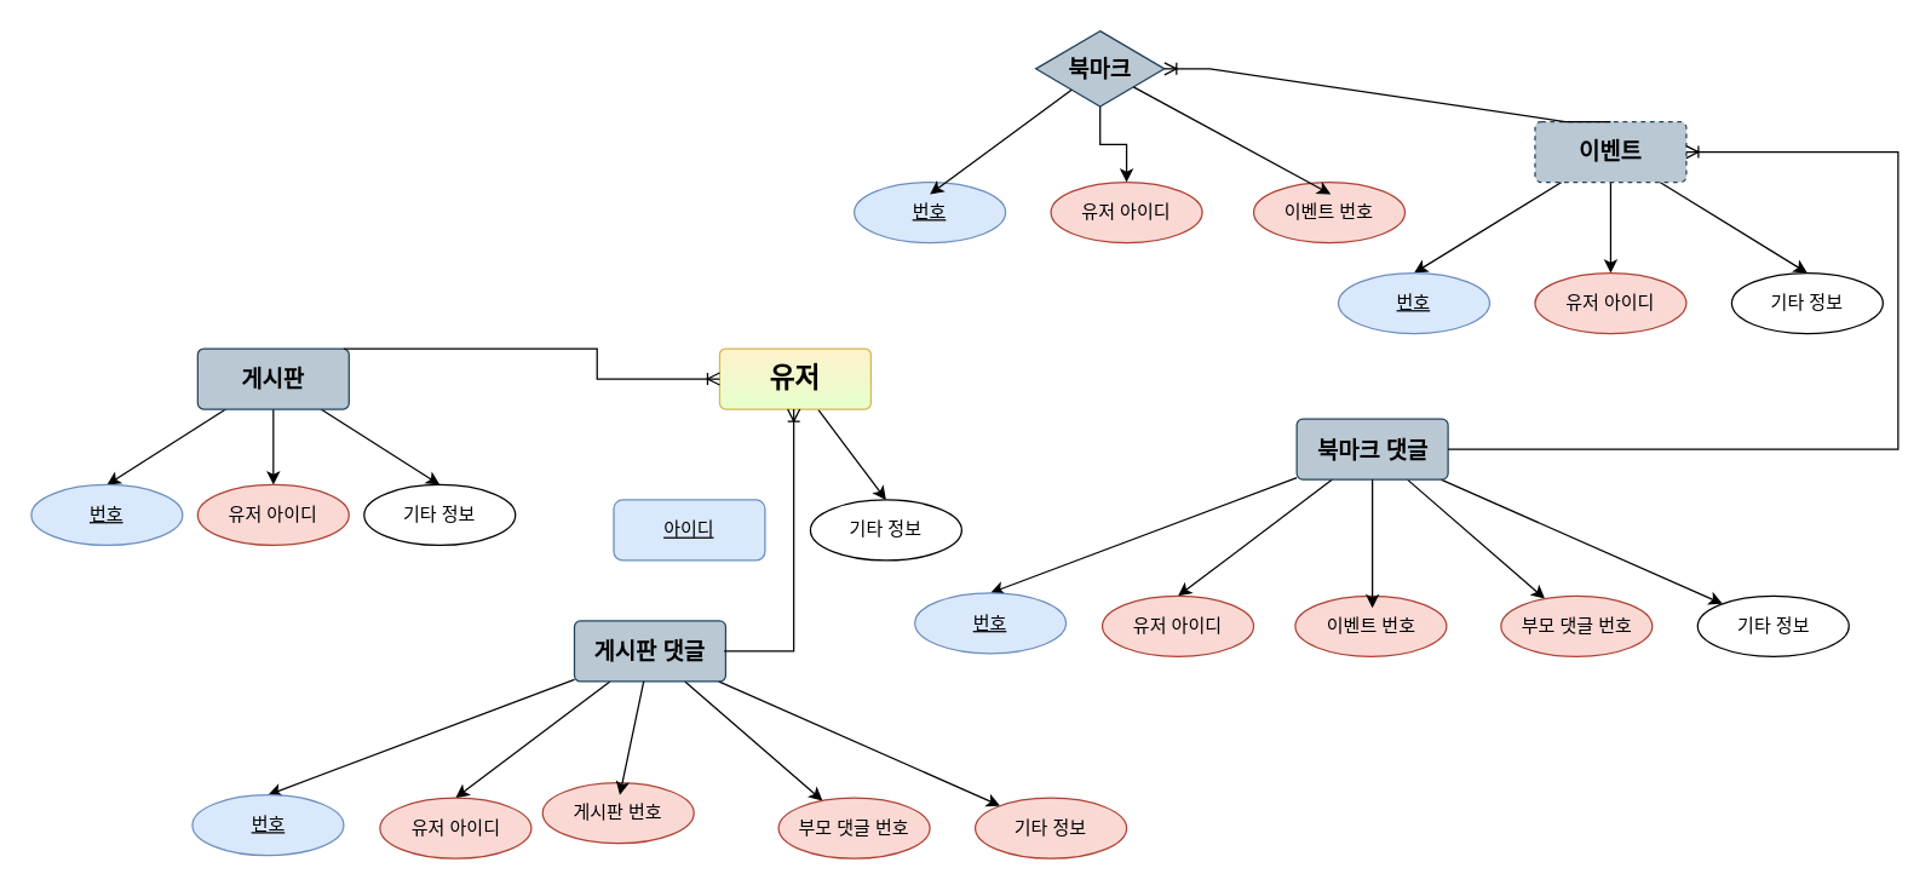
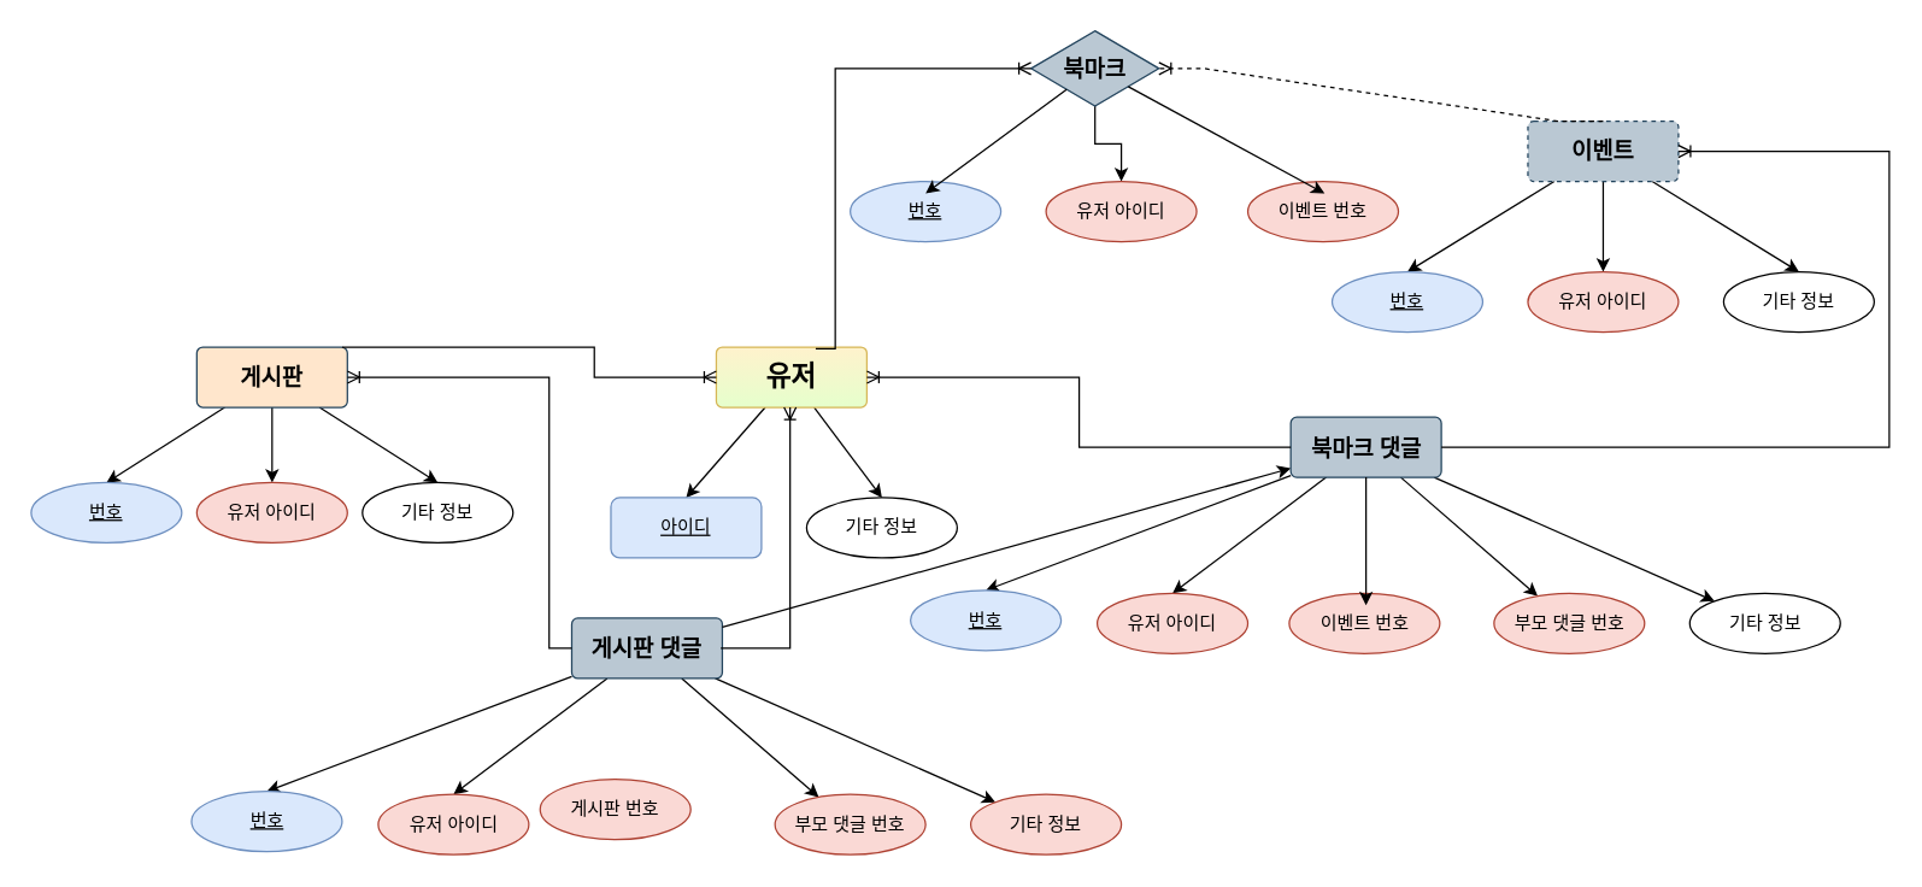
- <mxCell id="34" value="" style="edgeStyle=entityRelationEdgeStyle;fontSize=12;html=1;endArrow=ERoneToMany;rounded=0;entryX=1;entryY=0.5;entryDx=0;entryDy=0;exitX=0.5;exitY=0;exitDx=0;exitDy=0;" edge="1" parent="1" source="10" target="30"><mxGeometry width="100" height="100" relative="1" as="geometry"><mxPoint x="484" y="270" as="sourcePoint" /><mxPoint x="584" y="170" as="targetPoint" /></mxGeometry></mxCell>
+ <mxCell id="34" value="" style="edgeStyle=entityRelationEdgeStyle;fontSize=12;html=1;endArrow=ERoneToMany;rounded=0;entryX=1;entryY=0.5;entryDx=0;entryDy=0;exitX=0.5;exitY=0;exitDx=0;exitDy=0;dashed=1;" edge="1" parent="1" source="10" target="30"><mxGeometry width="100" height="100" relative="1" as="geometry"><mxPoint x="484" y="270" as="sourcePoint" /><mxPoint x="584" y="170" as="targetPoint" /></mxGeometry></mxCell>
+ <mxCell id="33" value="" style="edgeStyle=elbowEdgeStyle;fontSize=12;html=1;endArrow=ERoneToMany;rounded=0;exitX=0.66;exitY=0.025;exitDx=0;exitDy=0;entryX=0;entryY=0.5;entryDx=0;entryDy=0;exitPerimeter=0;" edge="1" parent="1" source="4" target="30"><mxGeometry width="100" height="100" relative="1" as="geometry"><mxPoint x="535" y="200" as="sourcePoint" /><mxPoint x="644" y="0" as="targetPoint" /><Array as="points"><mxPoint x="554" y="140" /></Array></mxGeometry></mxCell>
- <mxCell id="23" value="&lt;b&gt;&lt;font style=&quot;font-size: 15px;&quot;&gt;게시판&lt;/font&gt;&lt;/b&gt;" style="rounded=1;arcSize=10;whiteSpace=wrap;html=1;align=center;fillColor=#bac8d3;strokeColor=#23445d;" vertex="1" parent="1"><mxGeometry x="130" y="230" width="100" height="40" as="geometry" /></mxCell>
+ <mxCell id="23" value="&lt;b&gt;&lt;font style=&quot;font-size: 15px;&quot;&gt;게시판&lt;/font&gt;&lt;/b&gt;" style="rounded=1;arcSize=10;whiteSpace=wrap;html=1;align=center;fillColor=#ffe6cc;strokeColor=#23445d;" vertex="1" parent="1"><mxGeometry x="130" y="230" width="100" height="40" as="geometry" /></mxCell>
+ <mxCell id="56" value="" style="edgeStyle=elbowEdgeStyle;fontSize=12;html=1;endArrow=ERoneToMany;rounded=0;entryX=1;entryY=0.5;entryDx=0;entryDy=0;" edge="1" parent="1" source="45" target="4"><mxGeometry width="100" height="100" relative="1" as="geometry"><mxPoint x="854" y="300" as="sourcePoint" /><mxPoint x="724" y="210" as="targetPoint" /></mxGeometry></mxCell>
+ <mxCell id="54" value="" style="edgeStyle=elbowEdgeStyle;fontSize=12;html=1;endArrow=ERoneToMany;rounded=0;entryX=1;entryY=0.5;entryDx=0;entryDy=0;exitX=0;exitY=0.5;exitDx=0;exitDy=0;" edge="1" parent="1" source="17" target="23"><mxGeometry width="100" height="100" relative="1" as="geometry"><mxPoint x="489" y="430" as="sourcePoint" /><mxPoint x="240" y="250" as="targetPoint" /><Array as="points"><mxPoint x="364" y="340" /></Array></mxGeometry></mxCell>
+ <mxCell id="2" style="rounded=0;orthogonalLoop=1;jettySize=auto;html=1;entryX=0.5;entryY=0;entryDx=0;entryDy=0;" edge="1" parent="1" source="4" target="5"><mxGeometry relative="1" as="geometry" /></mxCell>
- <mxCell id="40" style="rounded=0;orthogonalLoop=1;jettySize=auto;html=1;entryX=0.51;entryY=0.2;entryDx=0;entryDy=0;entryPerimeter=0;" edge="1" parent="1" source="17" target="37"><mxGeometry relative="1" as="geometry" /></mxCell>
+ <mxCell id="40" style="rounded=0;orthogonalLoop=1;jettySize=auto;html=1;" edge="1" parent="1" source="17" target="45"><mxGeometry relative="1" as="geometry" /></mxCell>
